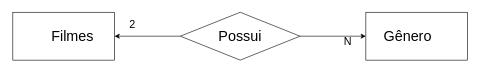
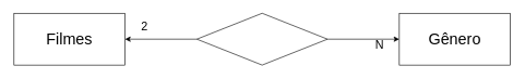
- <mxCell id="7" value="&lt;font style=&quot;font-size: 24px&quot;&gt;Filmes&lt;/font&gt;" style="text;html=1;strokeColor=none;fillColor=none;align=center;verticalAlign=middle;whiteSpace=wrap;rounded=0;" vertex="1" parent="1"><mxGeometry x="60" y="30" width="120" height="60" as="geometry" /></mxCell>
+ <mxCell id="7" value="&lt;font style=&quot;font-size: 24px&quot;&gt;Filmes&lt;/font&gt;" style="text;html=1;strokeColor=none;fillColor=none;align=center;verticalAlign=middle;whiteSpace=wrap;rounded=0;" vertex="1" parent="1"><mxGeometry x="45" y="30" width="120" height="60" as="geometry" /></mxCell>
- <mxCell id="8" value="&lt;span style=&quot;font-size: 24px&quot;&gt;Possui&lt;/span&gt;" style="text;html=1;strokeColor=none;fillColor=none;align=center;verticalAlign=middle;whiteSpace=wrap;rounded=0;" vertex="1" parent="1"><mxGeometry x="340" y="30" width="120" height="60" as="geometry" /></mxCell>
- <mxCell id="9" value="&lt;span style=&quot;font-size: 24px&quot;&gt;Gênero&lt;/span&gt;" style="text;html=1;strokeColor=none;fillColor=none;align=center;verticalAlign=middle;whiteSpace=wrap;rounded=0;" vertex="1" parent="1"><mxGeometry x="620" y="30" width="120" height="60" as="geometry" /></mxCell>
+ <mxCell id="9" value="&lt;span style=&quot;font-size: 24px&quot;&gt;Gênero&lt;/span&gt;" style="text;html=1;strokeColor=none;fillColor=none;align=center;verticalAlign=middle;whiteSpace=wrap;rounded=0;" vertex="1" parent="1"><mxGeometry x="635" y="30" width="120" height="60" as="geometry" /></mxCell>
